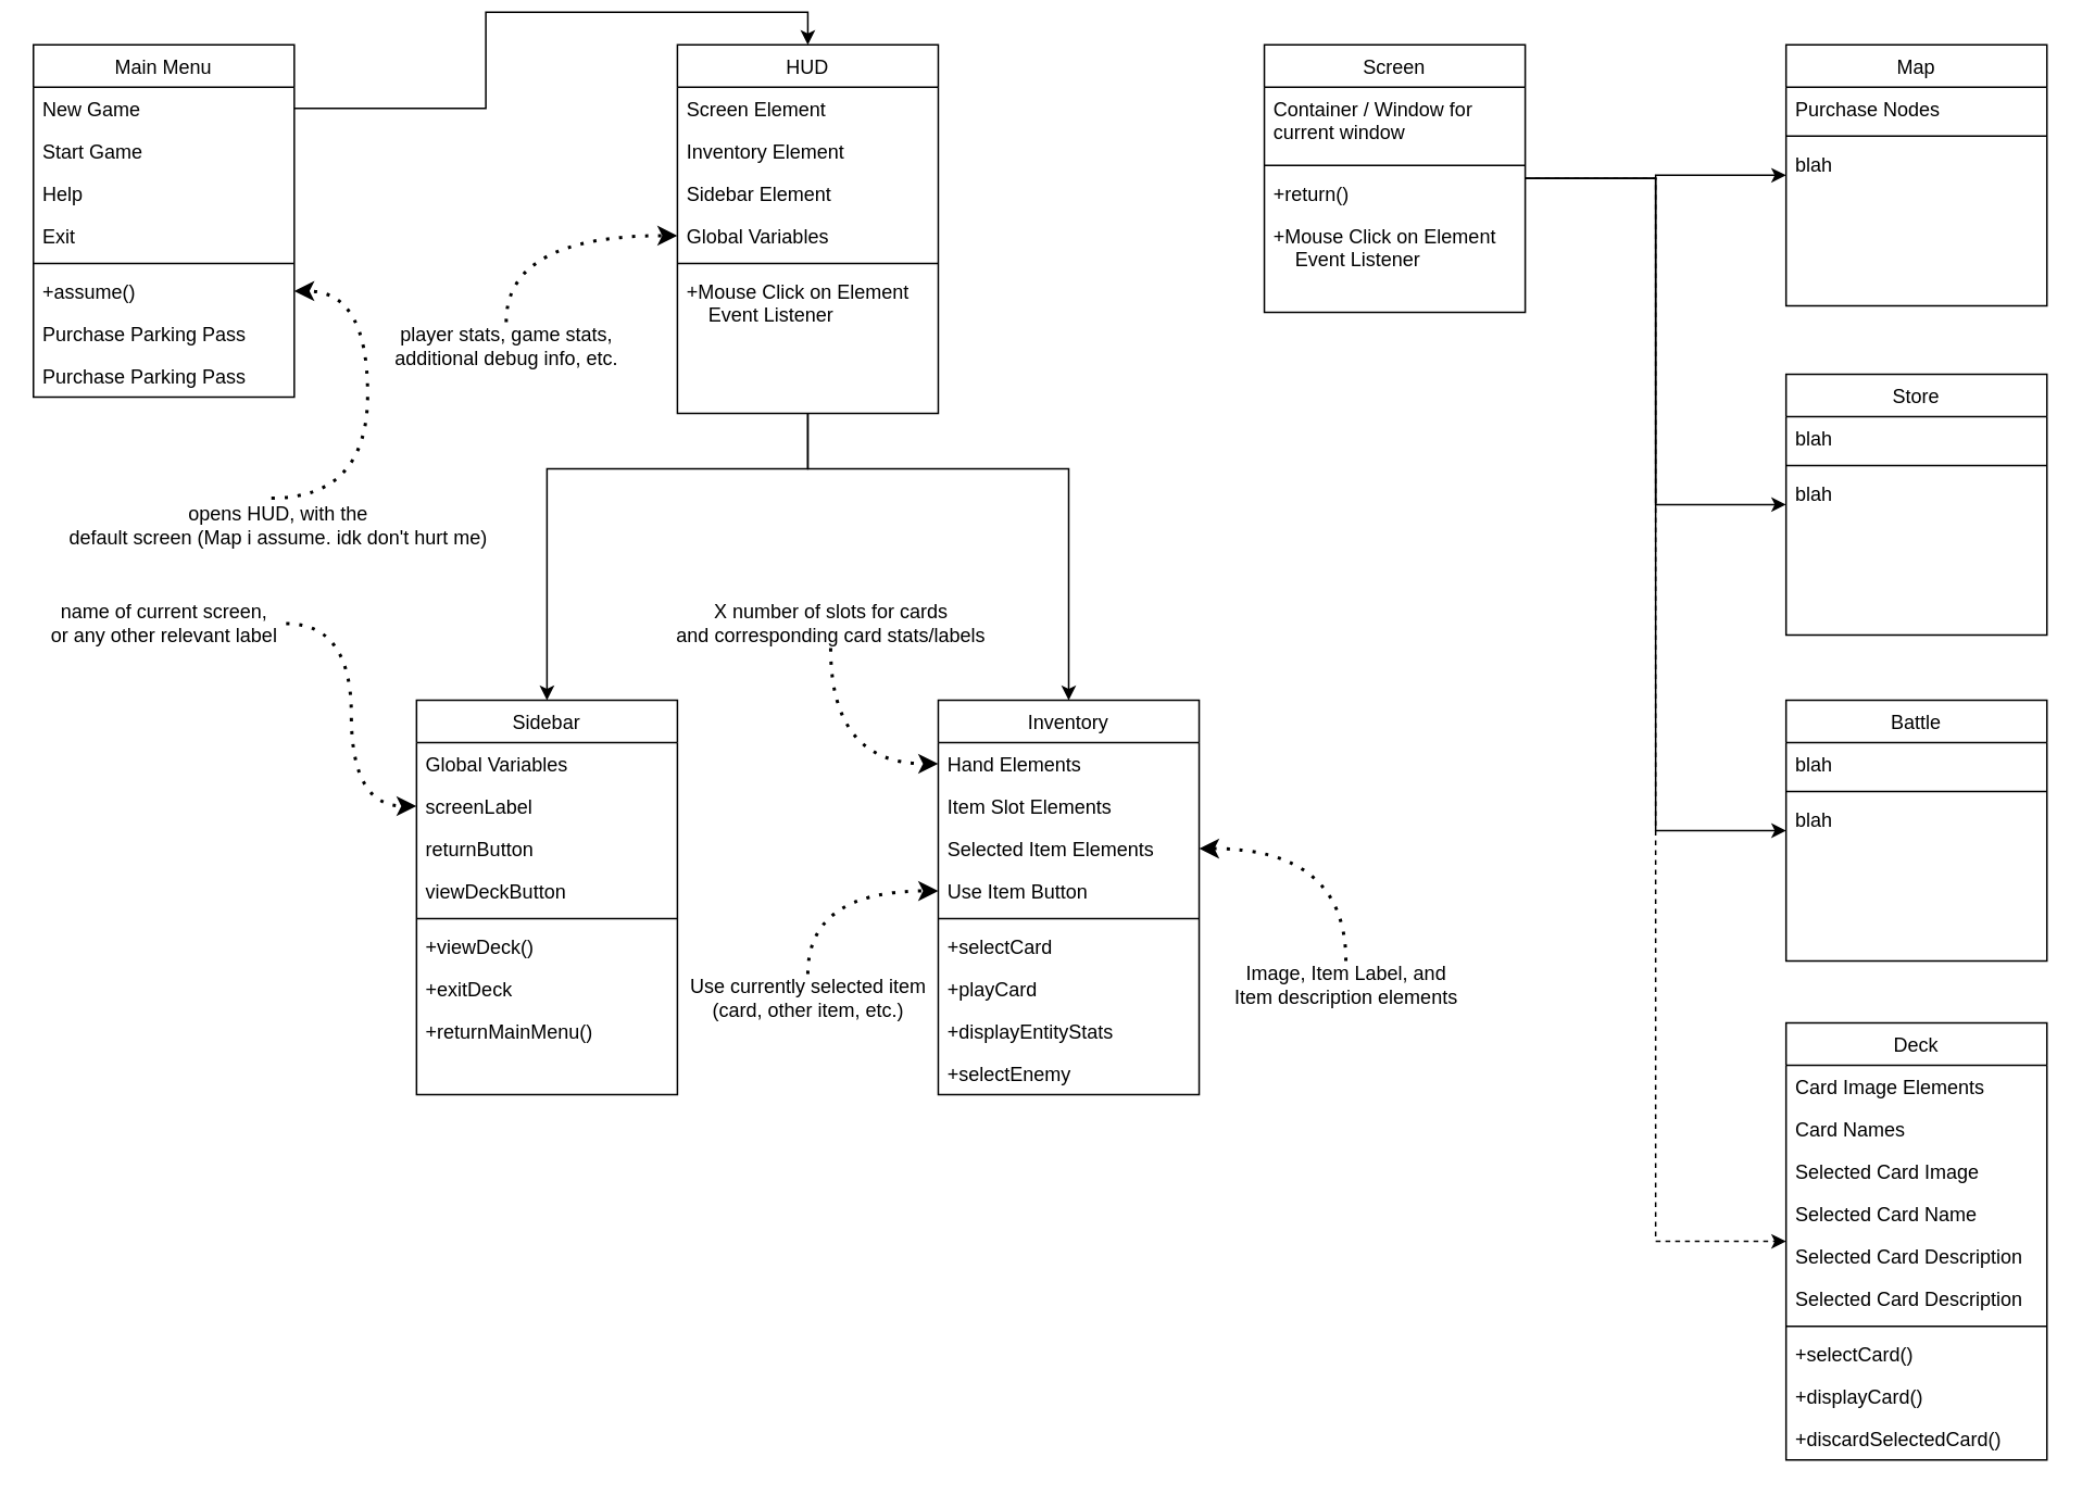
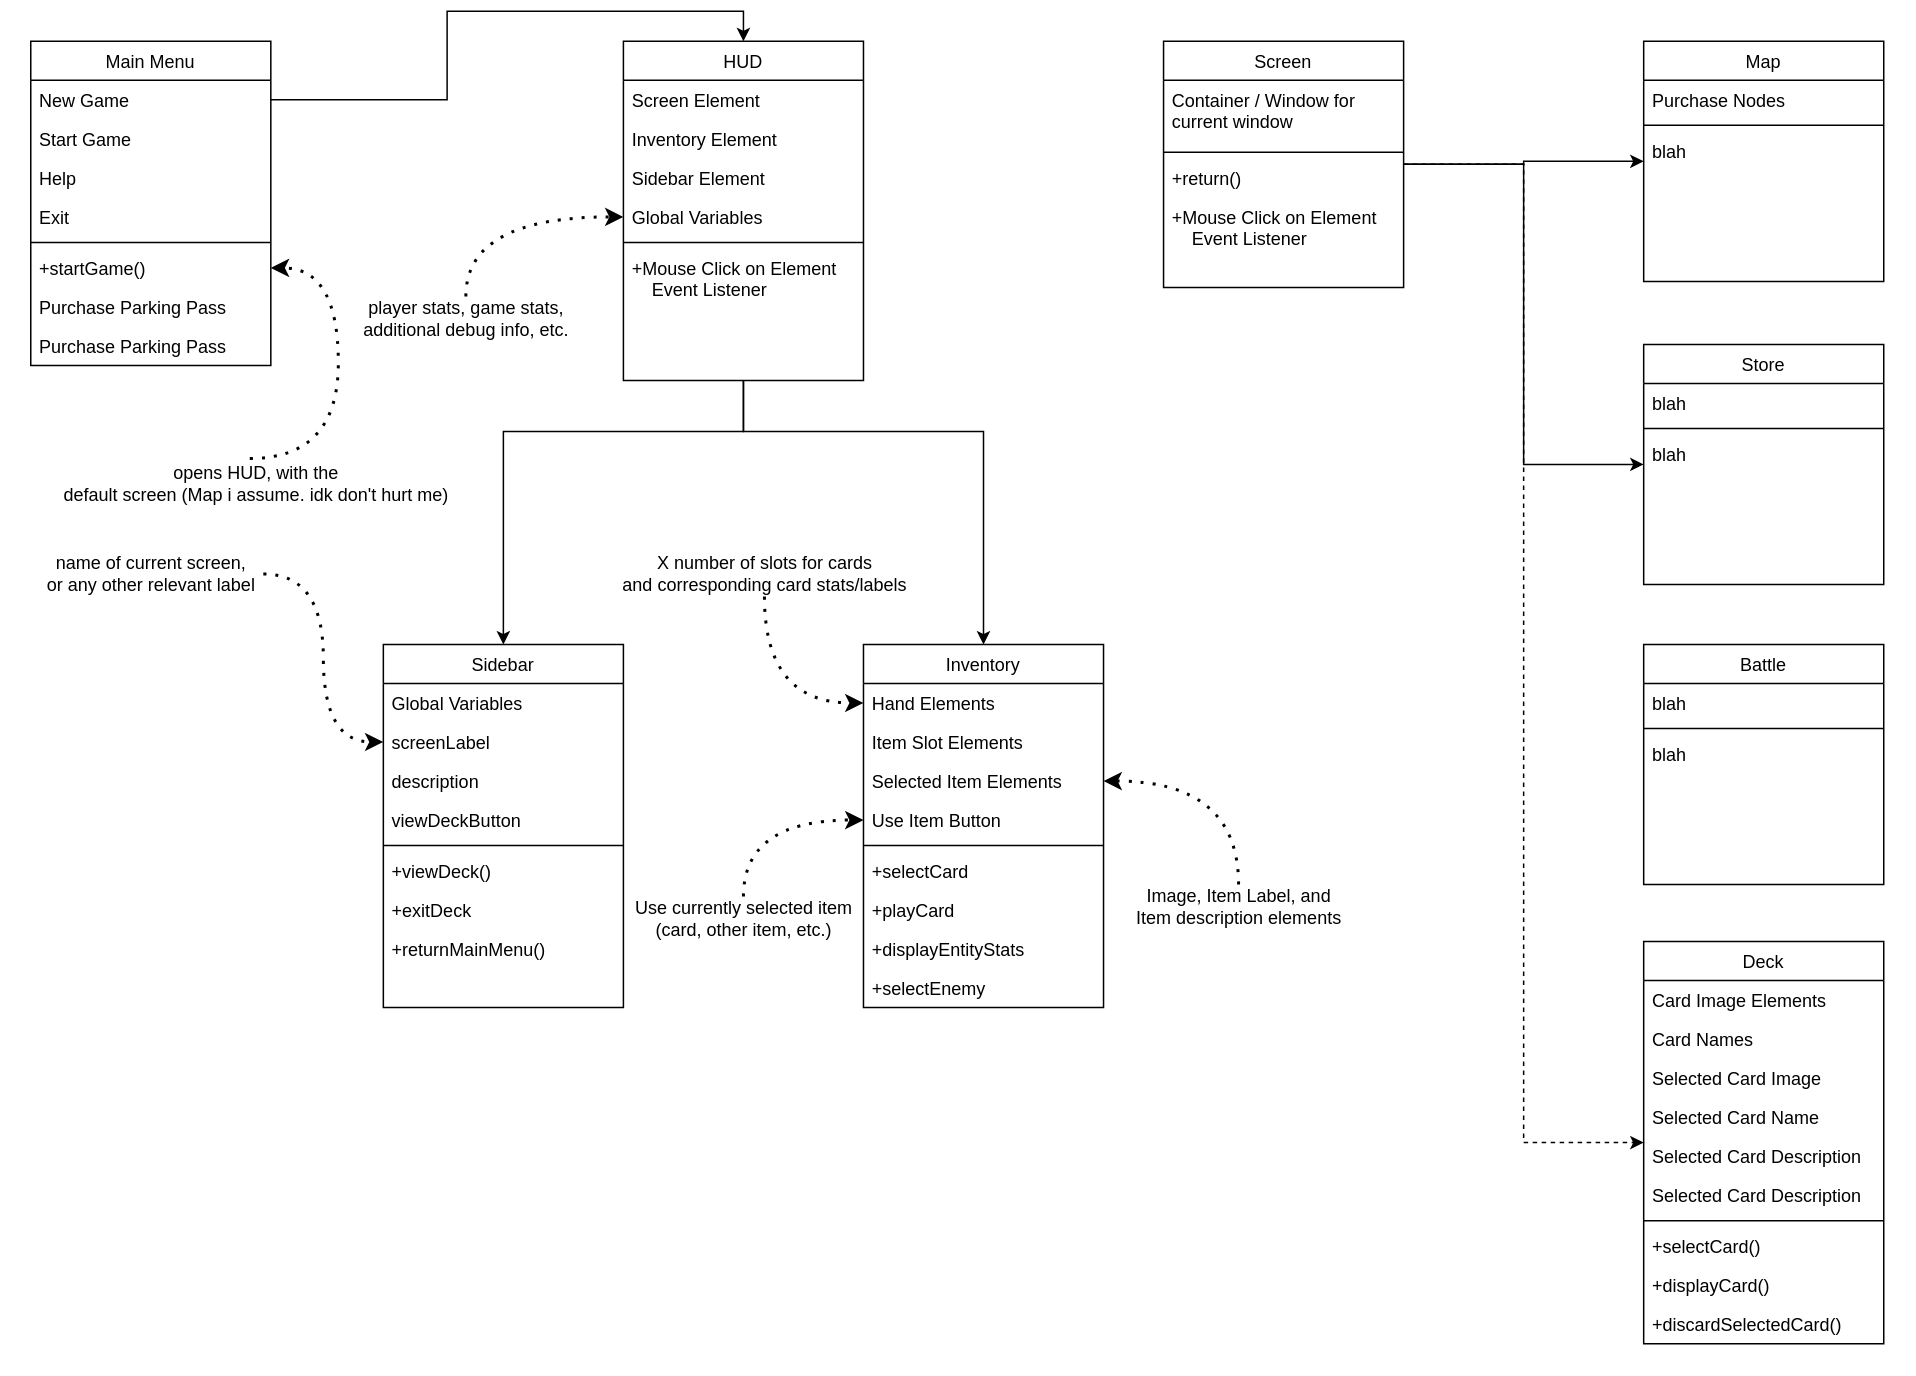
- <mxCell id="18" value="+assume()" style="text;align=left;verticalAlign=top;spacingLeft=4;spacingRight=4;overflow=hidden;rotatable=0;points=[[0,0.5],[1,0.5]];portConstraint=eastwest;" vertex="1" parent="12"><mxGeometry y="138" width="160" height="26" as="geometry" /></mxCell>
+ <mxCell id="18" value="+startGame()" style="text;align=left;verticalAlign=top;spacingLeft=4;spacingRight=4;overflow=hidden;rotatable=0;points=[[0,0.5],[1,0.5]];portConstraint=eastwest;" vertex="1" parent="12"><mxGeometry y="138" width="160" height="26" as="geometry" /></mxCell>
- <mxCell id="33" style="edgeStyle=elbowEdgeStyle;rounded=0;orthogonalLoop=1;jettySize=auto;html=1;" edge="1" parent="1" source="35" target="57"><mxGeometry relative="1" as="geometry" /></mxCell>
- <mxCell id="43" value="returnButton" style="text;align=left;verticalAlign=top;spacingLeft=4;spacingRight=4;overflow=hidden;rotatable=0;points=[[0,0.5],[1,0.5]];portConstraint=eastwest;rounded=0;shadow=0;html=0;" vertex="1" parent="40"><mxGeometry y="78" width="160" height="26" as="geometry" /></mxCell>
+ <mxCell id="43" value="description" style="text;align=left;verticalAlign=top;spacingLeft=4;spacingRight=4;overflow=hidden;rotatable=0;points=[[0,0.5],[1,0.5]];portConstraint=eastwest;rounded=0;shadow=0;html=0;" vertex="1" parent="40"><mxGeometry y="78" width="160" height="26" as="geometry" /></mxCell>
